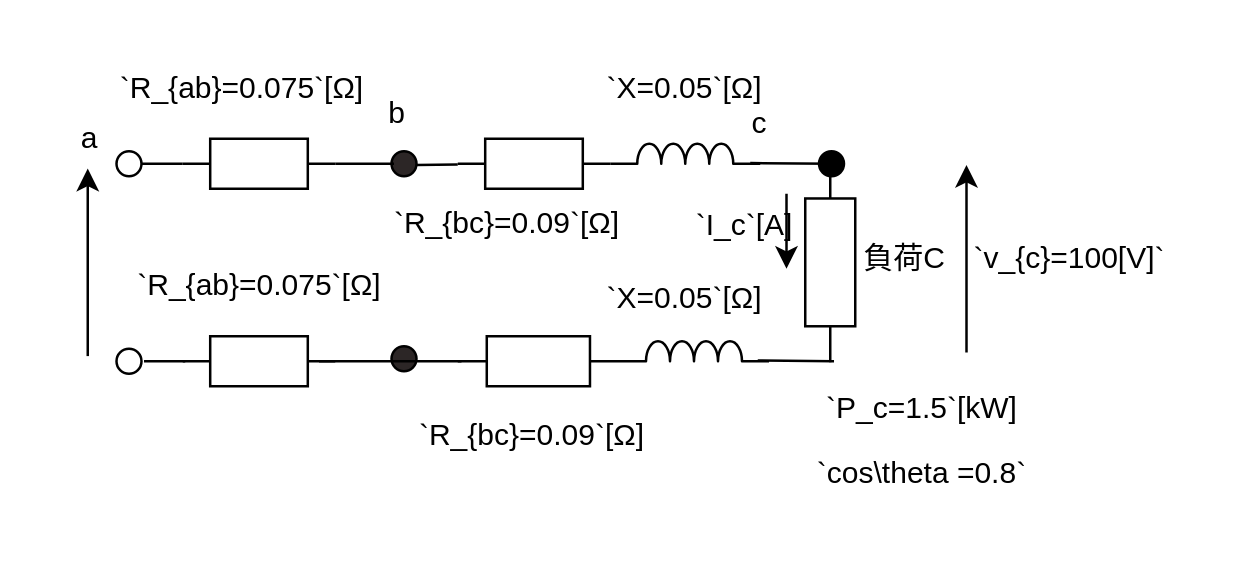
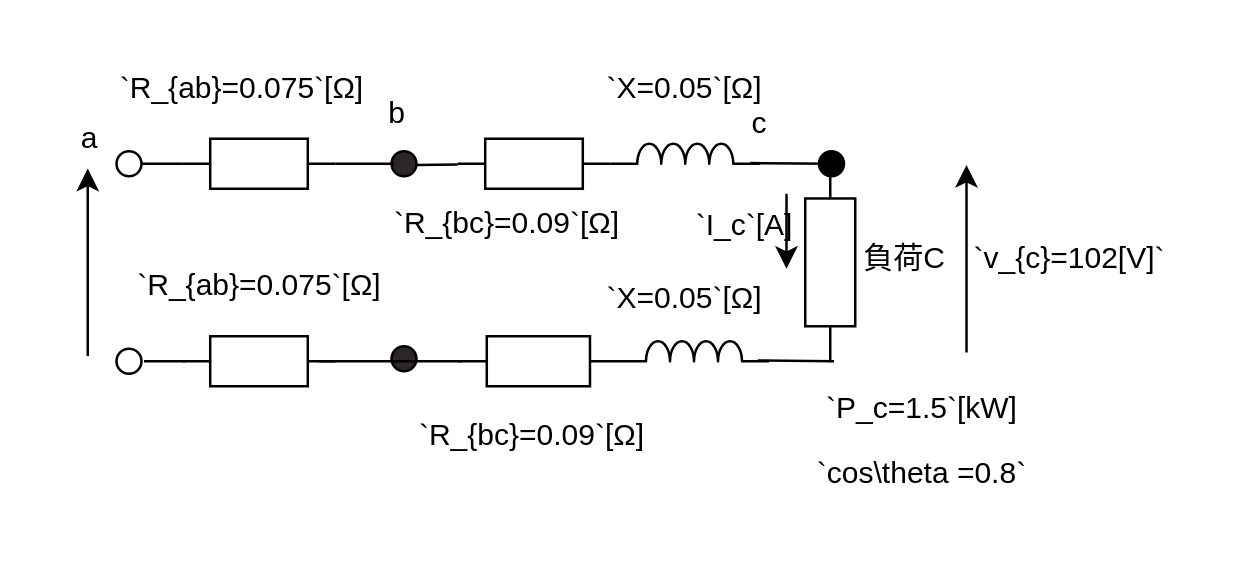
- <mxCell id="28" value="`v_{c}=100[V]`" style="text;html=1;align=center;verticalAlign=middle;resizable=0;points=[];autosize=1;strokeColor=none;fillColor=none;" vertex="1" parent="1"><mxGeometry x="377" y="88" width="100" height="30" as="geometry" /></mxCell>
+ <mxCell id="28" value="`v_{c}=102[V]`" style="text;html=1;align=center;verticalAlign=middle;resizable=0;points=[];autosize=1;strokeColor=none;fillColor=none;" vertex="1" parent="1"><mxGeometry x="377" y="88" width="100" height="30" as="geometry" /></mxCell>
